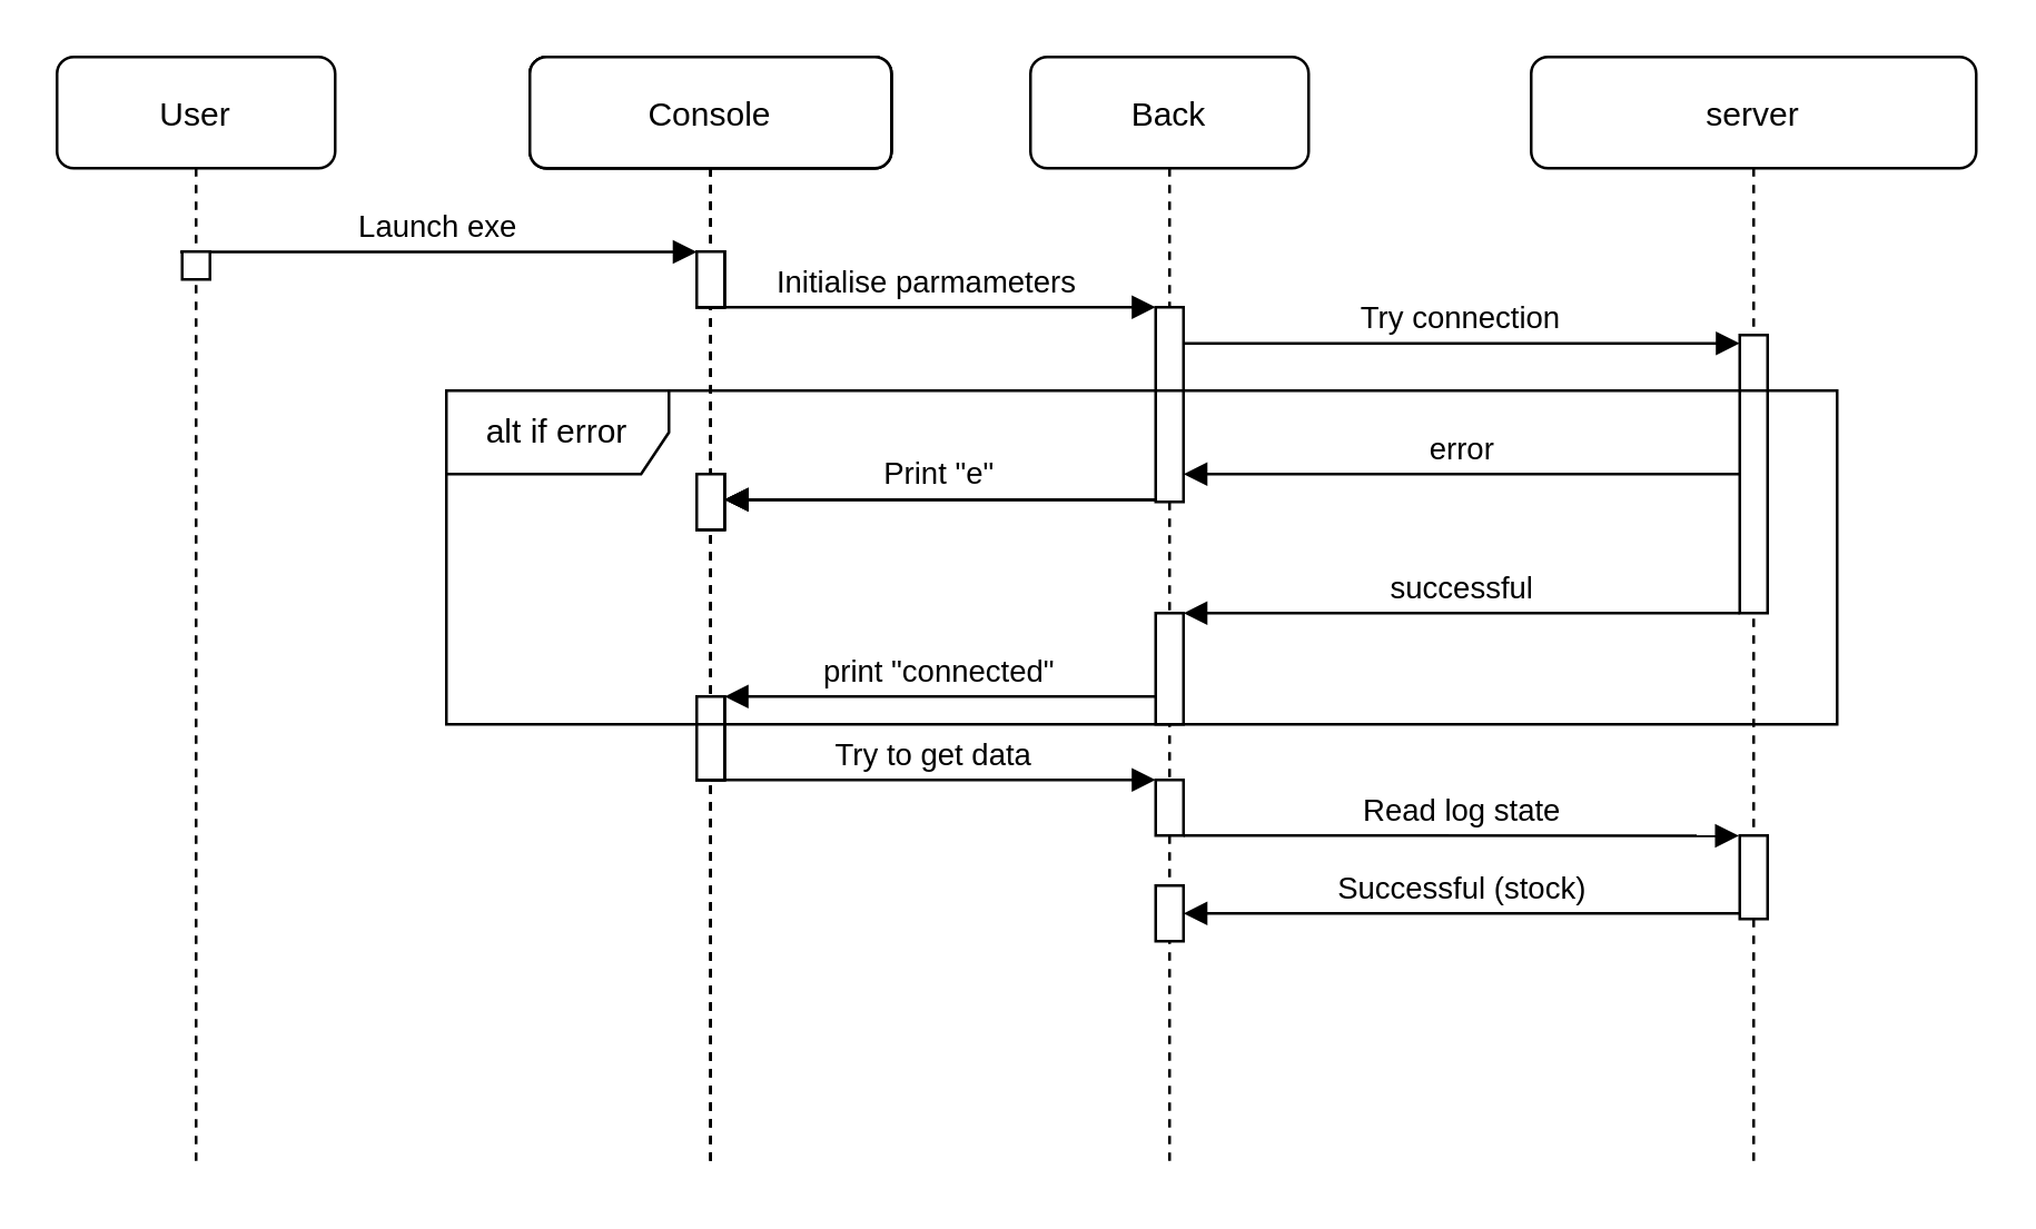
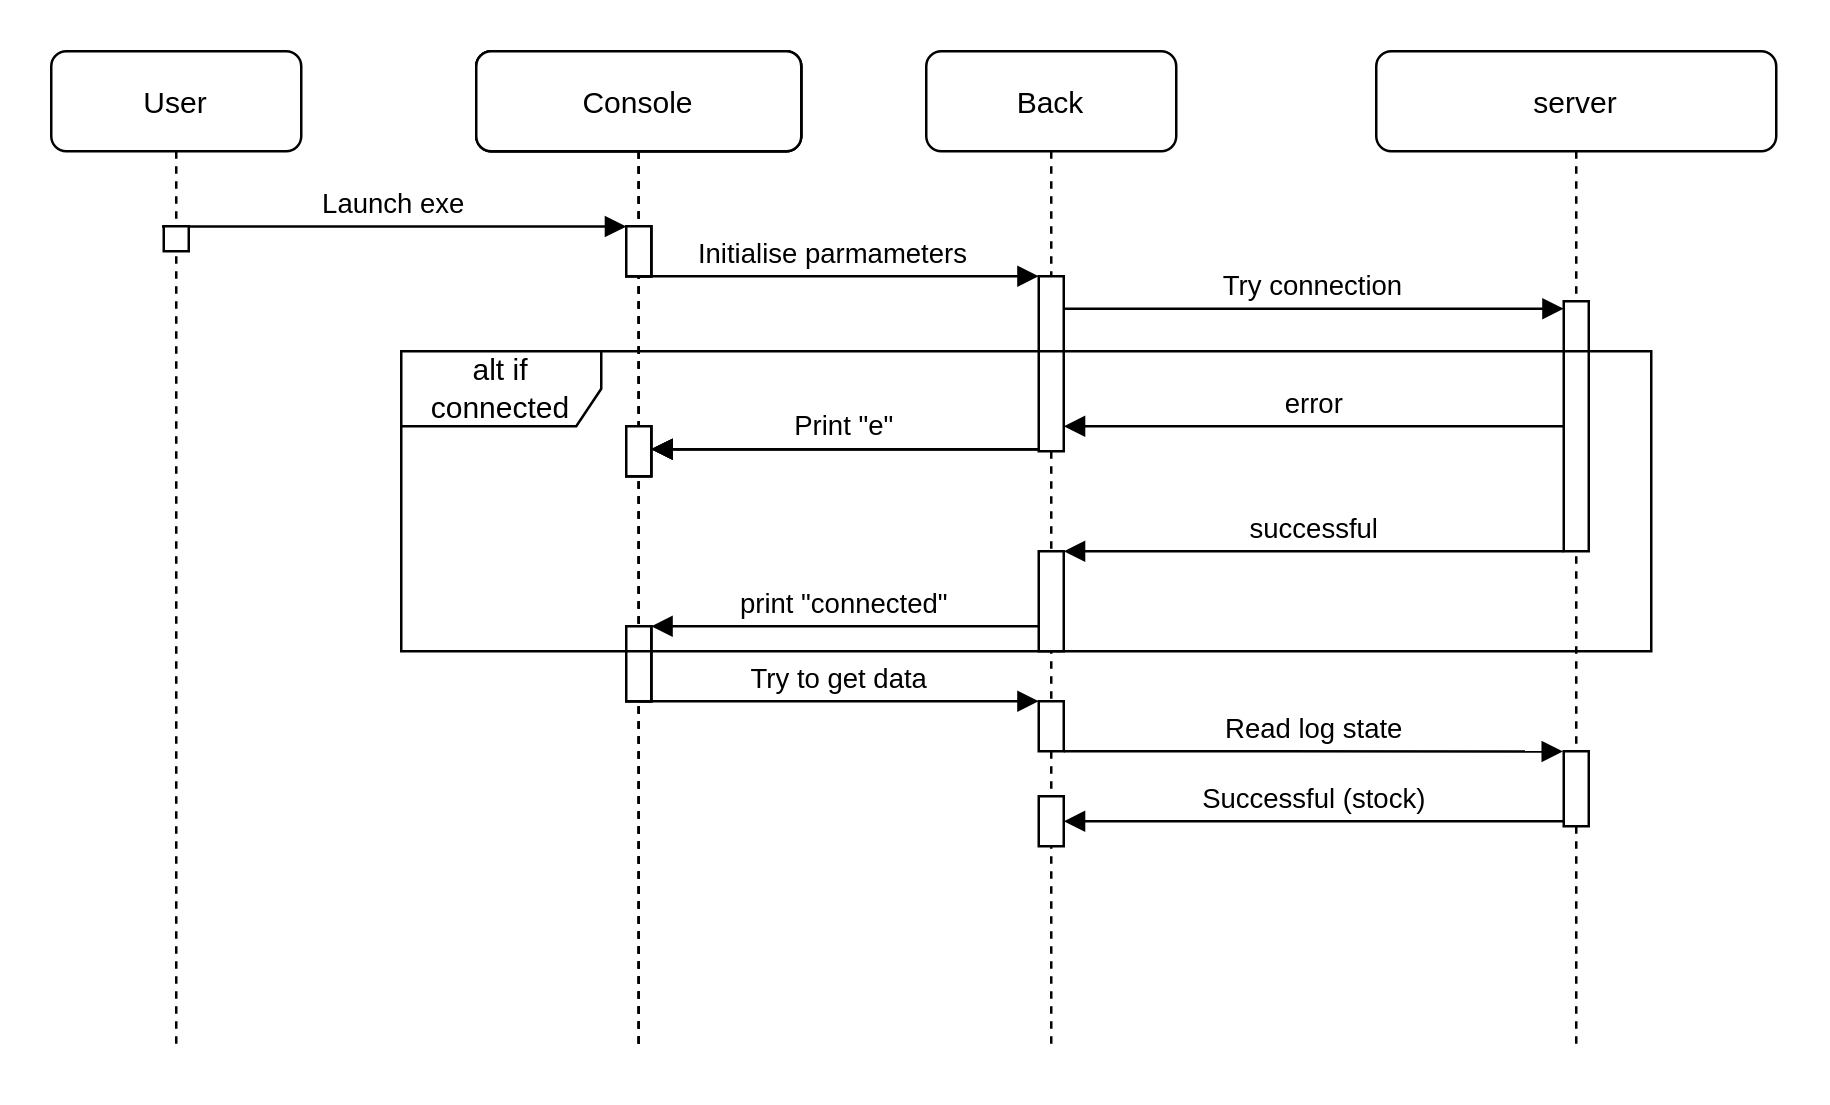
- <mxCell id="36" value="alt if error" style="shape=umlFrame;whiteSpace=wrap;html=1;width=80;height=30;" vertex="1" parent="1"><mxGeometry x="160" y="140" width="500" height="120" as="geometry" /></mxCell>
+ <mxCell id="36" value="alt if connected" style="shape=umlFrame;whiteSpace=wrap;html=1;width=80;height=30;" vertex="1" parent="1"><mxGeometry x="160" y="140" width="500" height="120" as="geometry" /></mxCell>
